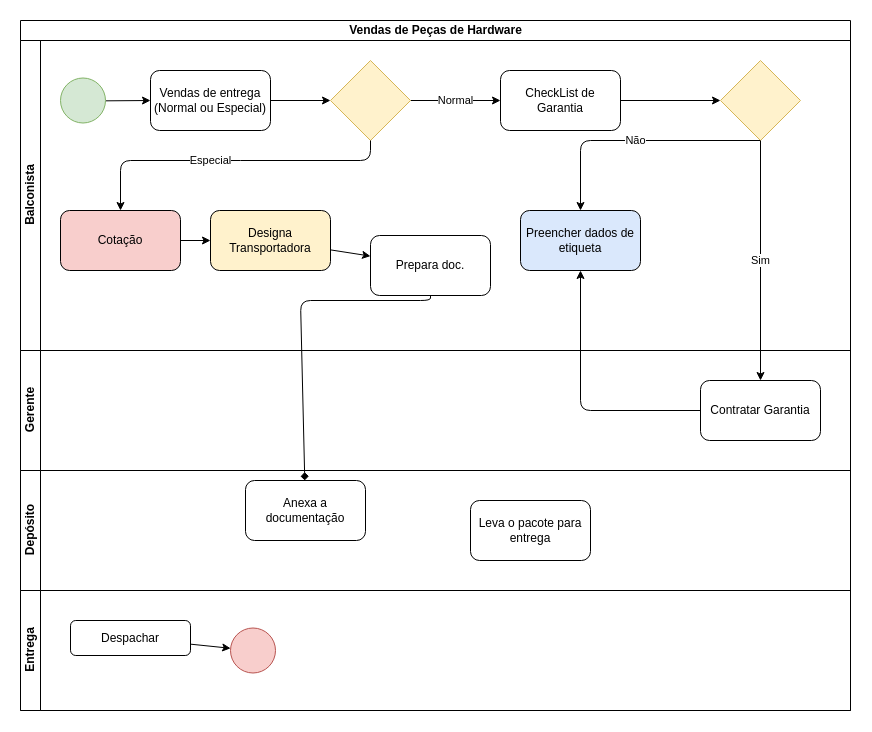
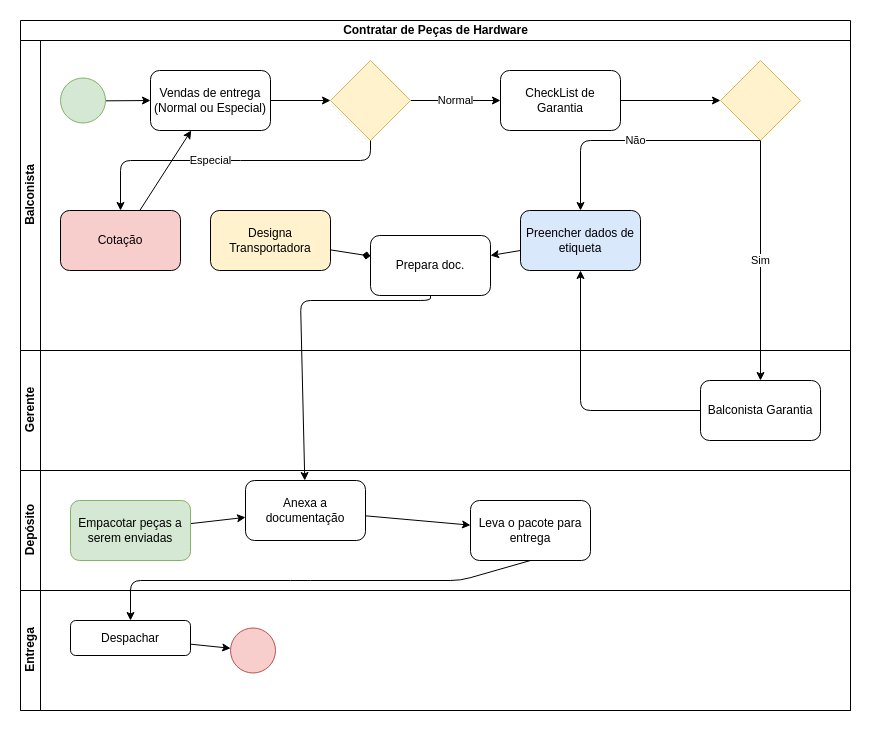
- <mxCell id="2" value="Vendas de Peças de Hardware" style="swimlane;childLayout=stackLayout;resizeParent=1;resizeParentMax=0;horizontal=1;startSize=20;horizontalStack=0;html=1;" parent="1" vertex="1"><mxGeometry x="20" y="20" width="830" height="690" as="geometry" /></mxCell>
+ <mxCell id="2" value="Contratar de Peças de Hardware" style="swimlane;childLayout=stackLayout;resizeParent=1;resizeParentMax=0;horizontal=1;startSize=20;horizontalStack=0;html=1;" parent="1" vertex="1"><mxGeometry x="20" y="20" width="830" height="690" as="geometry" /></mxCell>
- <mxCell id="17" style="edgeStyle=none;html=1;" parent="3" source="15" target="13" edge="1"><mxGeometry relative="1" as="geometry" /></mxCell>
+ <mxCell id="17" style="edgeStyle=none;html=1;" parent="3" source="15" target="9" edge="1"><mxGeometry relative="1" as="geometry" /></mxCell>
+ <mxCell id="20" value="" style="edgeStyle=none;html=1;" parent="3" source="21" target="14" edge="1"><mxGeometry relative="1" as="geometry" /></mxCell>
- <mxCell id="12" value="" style="edgeStyle=none;html=1;" parent="3" source="13" target="14" edge="1"><mxGeometry relative="1" as="geometry" /></mxCell>
+ <mxCell id="12" value="" style="edgeStyle=none;html=1;endArrow=diamond;" parent="3" source="13" target="14" edge="1"><mxGeometry relative="1" as="geometry" /></mxCell>
- <mxCell id="23" value="Contratar Garantia" style="rounded=1;whiteSpace=wrap;html=1;" parent="22" vertex="1"><mxGeometry x="680" y="30" width="120" height="60" as="geometry" /></mxCell>
+ <mxCell id="23" value="Balconista Garantia" style="rounded=1;whiteSpace=wrap;html=1;" parent="22" vertex="1"><mxGeometry x="680" y="30" width="120" height="60" as="geometry" /></mxCell>
- <mxCell id="36" style="edgeStyle=none;html=1;endArrow=diamond;" parent="2" source="14" target="28" edge="1"><mxGeometry relative="1" as="geometry"><Array as="points"><mxPoint x="410" y="280" /><mxPoint x="280" y="280" /></Array></mxGeometry></mxCell>
+ <mxCell id="36" style="edgeStyle=none;html=1;" parent="2" source="14" target="28" edge="1"><mxGeometry relative="1" as="geometry"><Array as="points"><mxPoint x="410" y="280" /><mxPoint x="280" y="280" /></Array></mxGeometry></mxCell>
+ <mxCell id="27" value="" style="edgeStyle=none;html=1;" parent="24" source="28" target="29" edge="1"><mxGeometry relative="1" as="geometry" /></mxCell>
+ <mxCell id="25" value="" style="edgeStyle=none;html=1;" parent="24" source="26" target="28" edge="1"><mxGeometry relative="1" as="geometry" /></mxCell>
+ <mxCell id="26" value="Empacotar peças a serem enviadas" style="rounded=1;whiteSpace=wrap;html=1;fillColor=#d5e8d4;strokeColor=#82b366;" parent="24" vertex="1"><mxGeometry x="50" y="30" width="120" height="60" as="geometry" /></mxCell>
+ <mxCell id="37" style="edgeStyle=none;html=1;entryX=0.5;entryY=0;entryDx=0;entryDy=0;exitX=0.5;exitY=1;exitDx=0;exitDy=0;" parent="2" source="29" target="32" edge="1"><mxGeometry relative="1" as="geometry"><Array as="points"><mxPoint x="440" y="560" /><mxPoint x="280" y="560" /><mxPoint x="110" y="560" /></Array></mxGeometry></mxCell>
